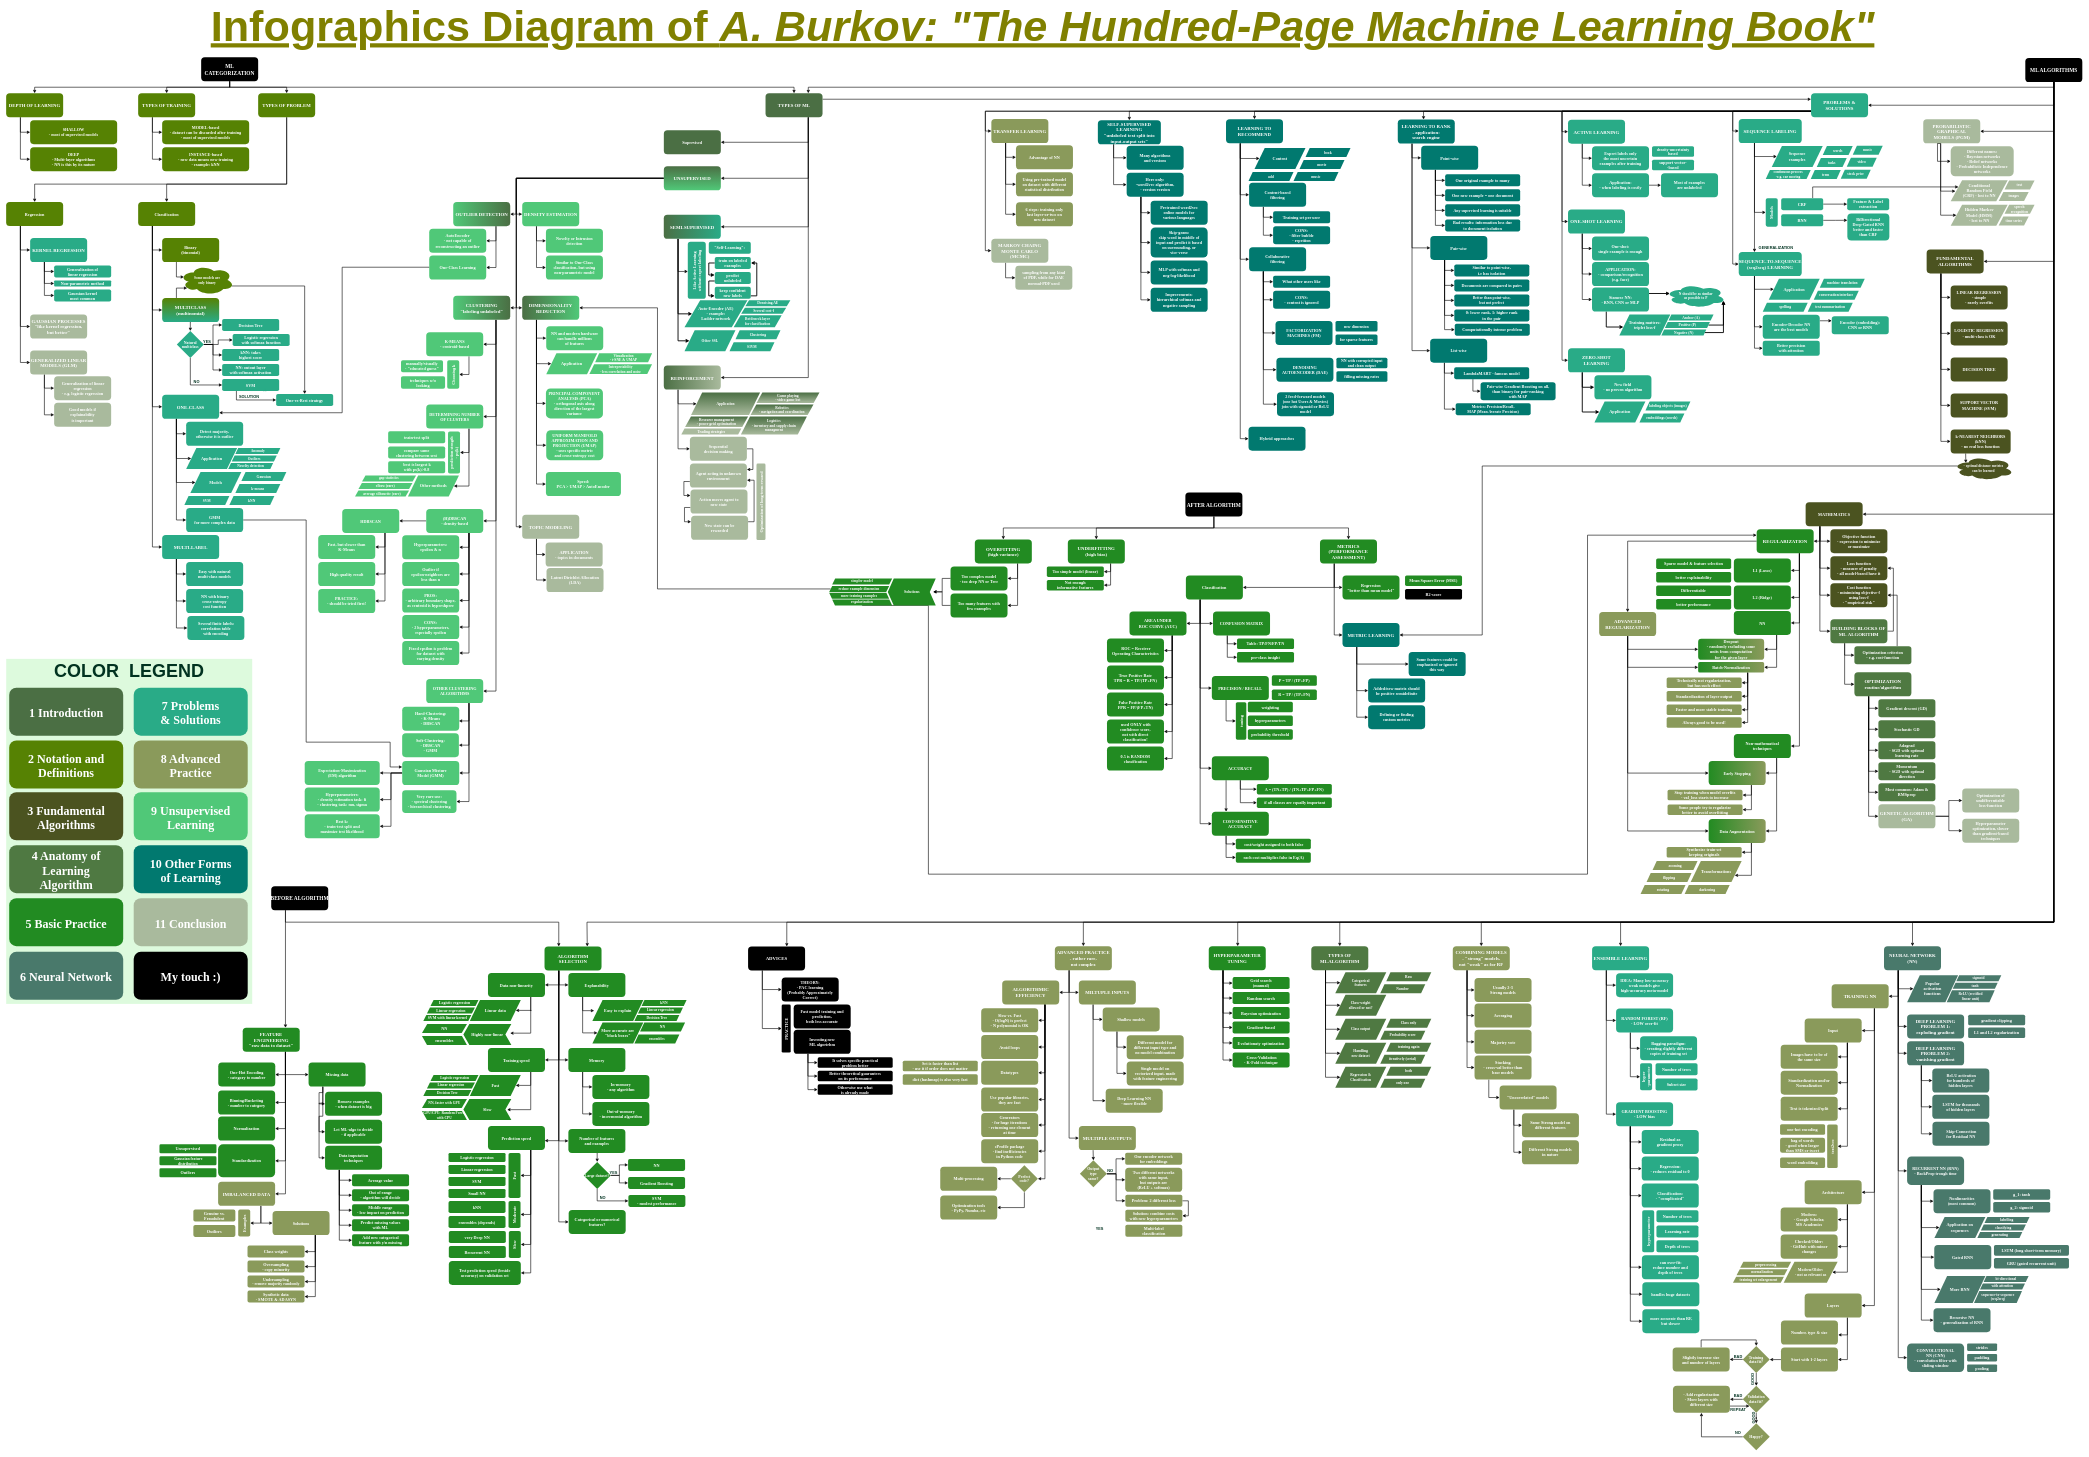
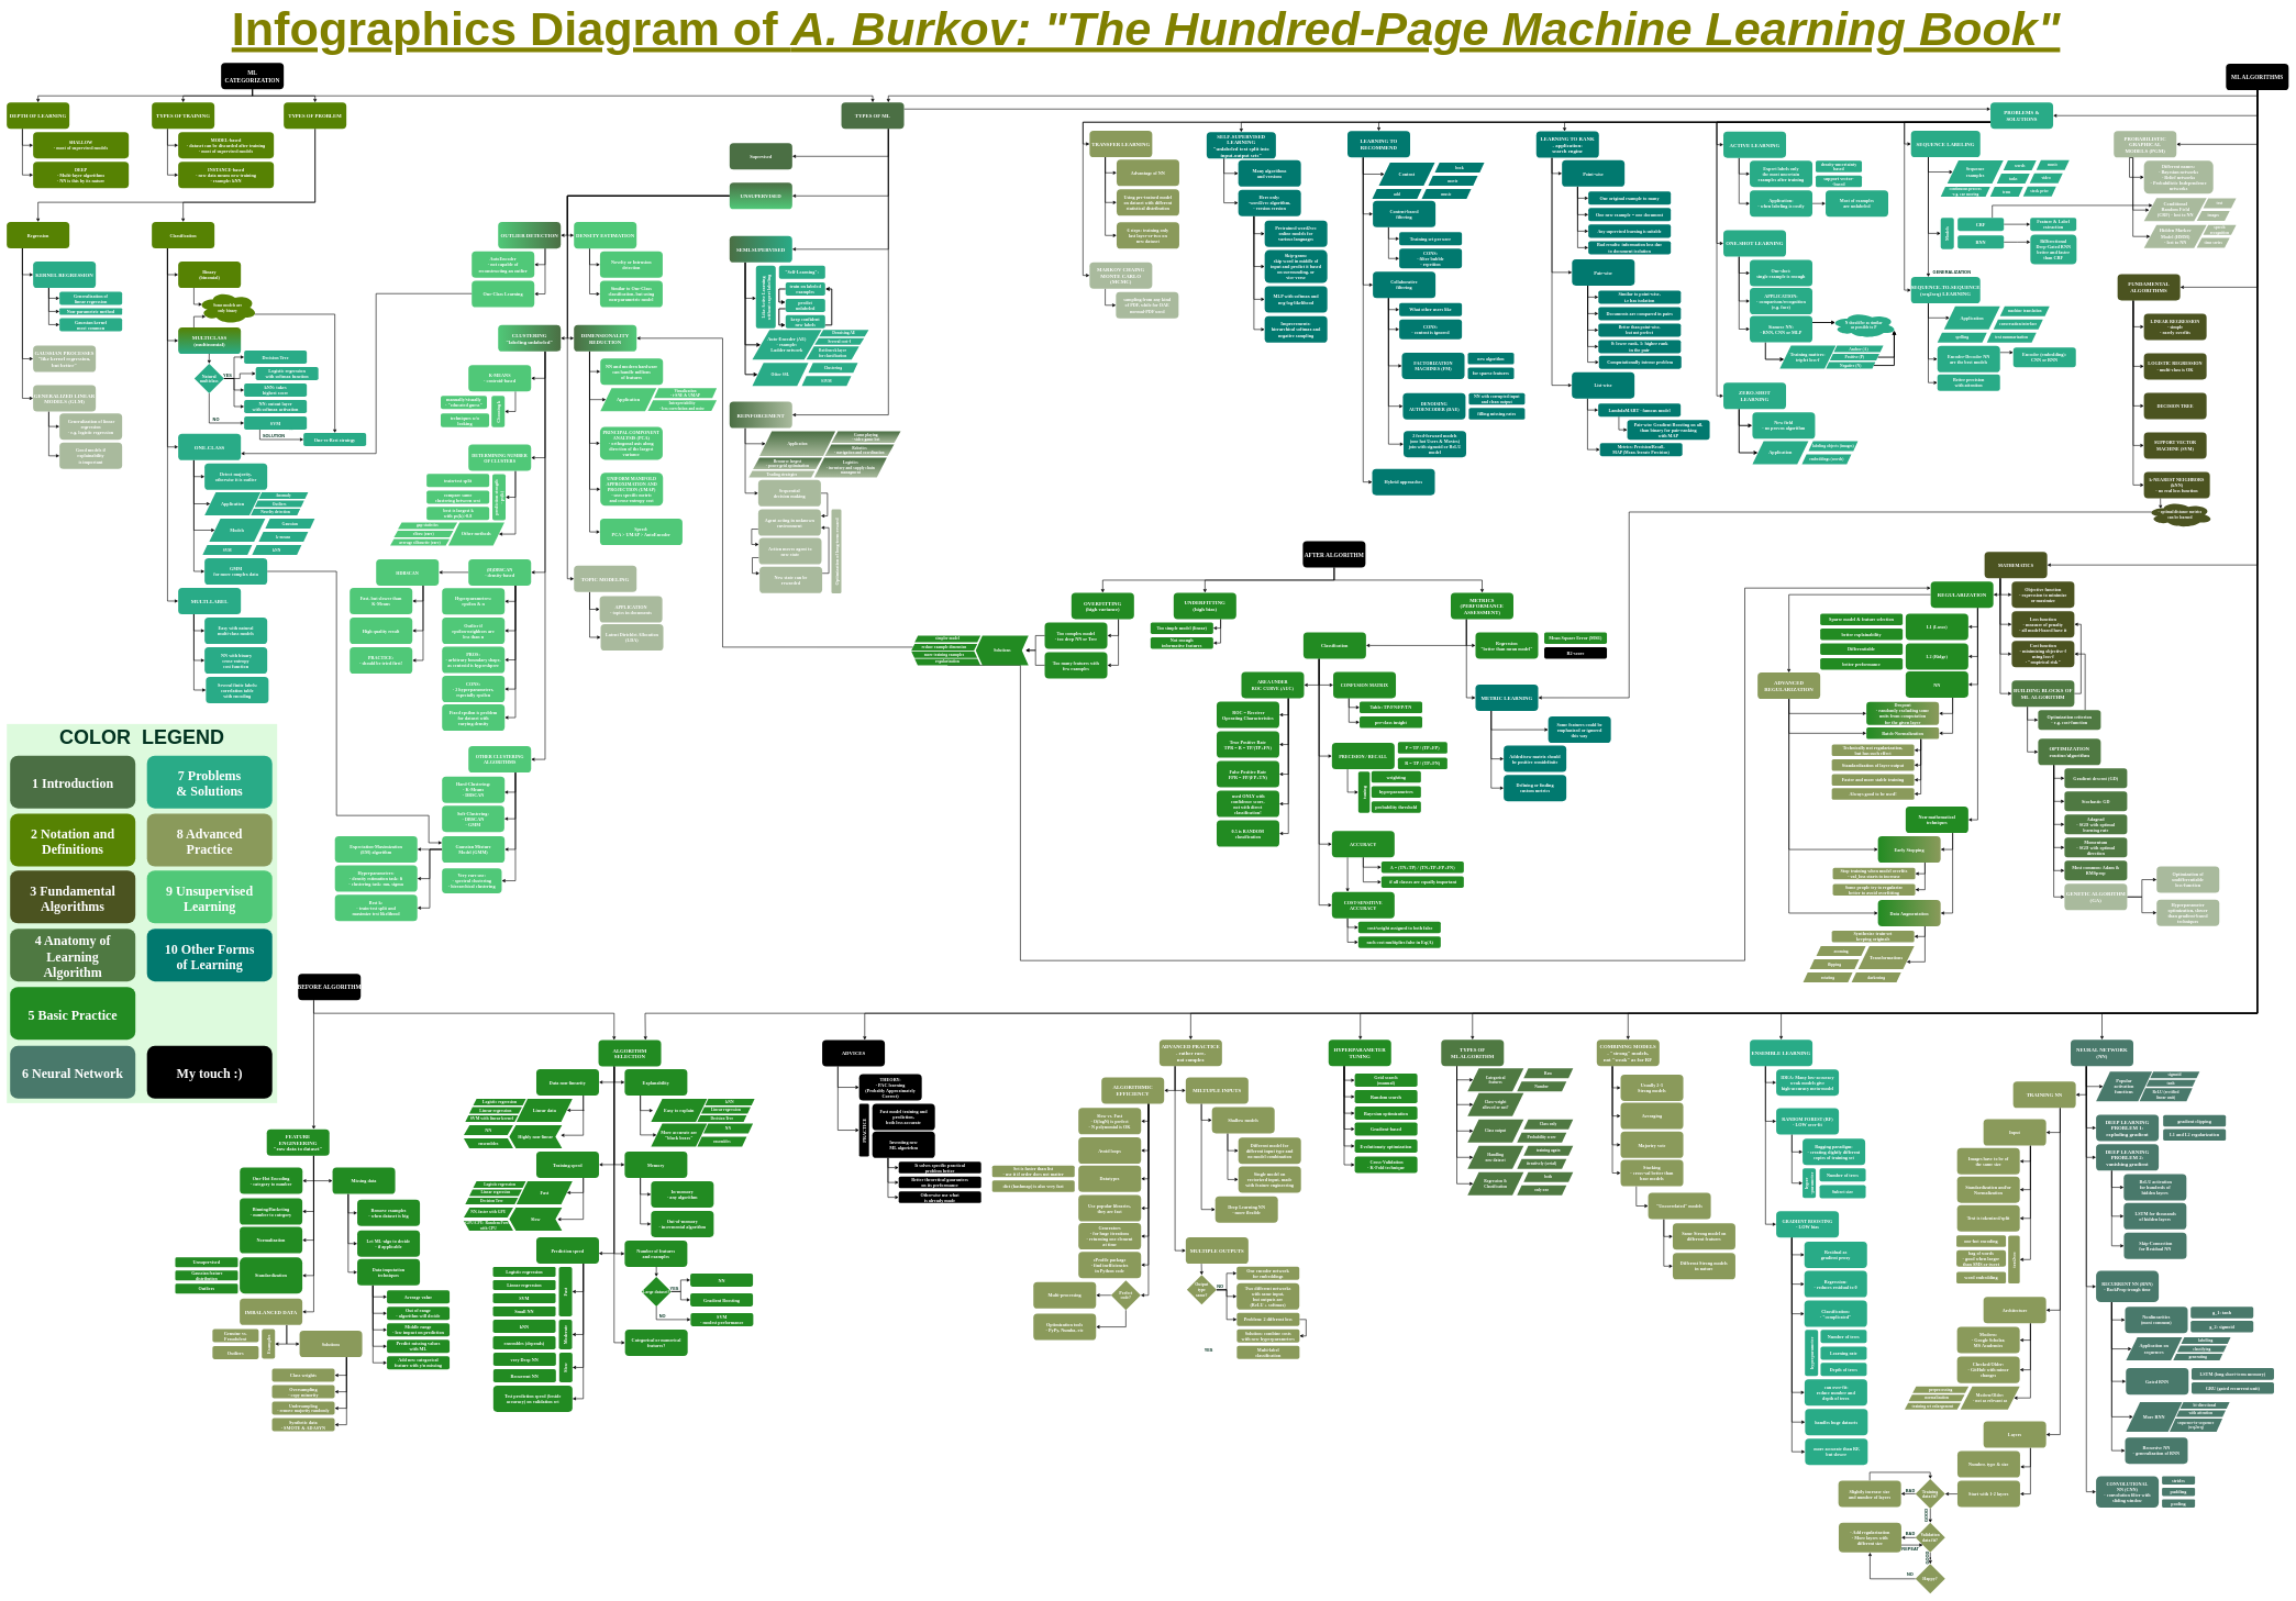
- <mxCell id="407" value="new dimension" style="rounded=1;fillColor=#01796F;gradientColor=none;strokeColor=none;fontColor=#FFFFFF;fontStyle=1;fontFamily=Tahoma;fontSize=13;" parent="1" vertex="1"><mxGeometry x="4451" y="1069.184" width="140" height="35" as="geometry" /></mxCell>
+ <mxCell id="407" value="new algorithm" style="rounded=1;fillColor=#01796F;gradientColor=none;strokeColor=none;fontColor=#FFFFFF;fontStyle=1;fontFamily=Tahoma;fontSize=13;" parent="1" vertex="1"><mxGeometry x="4451" y="1069.184" width="140" height="35" as="geometry" /></mxCell>
- <mxCell id="227" value="&lt;font color=&quot;#ffffff&quot; face=&quot;Tahoma&quot;&gt;&lt;b&gt;Resource management&lt;br&gt;- power grid optimization&lt;/b&gt;&lt;/font&gt;" style="shape=parallelogram;perimeter=parallelogramPerimeter;whiteSpace=wrap;html=1;shadow=0;glass=0;comic=0;fillColor=#4B6F44;gradientColor=#A9BA9D;fontColor=#013220;strokeColor=none;size=0.093;" parent="1" vertex="1"><mxGeometry x="2283" y="1387.833" width="210" height="35" as="geometry" /></mxCell>
+ <mxCell id="227" value="&lt;font color=&quot;#ffffff&quot; face=&quot;Tahoma&quot;&gt;&lt;b&gt;Resource largest&lt;br&gt;- power grid optimization&lt;/b&gt;&lt;/font&gt;" style="shape=parallelogram;perimeter=parallelogramPerimeter;whiteSpace=wrap;html=1;shadow=0;glass=0;comic=0;fillColor=#4B6F44;gradientColor=#A9BA9D;fontColor=#013220;strokeColor=none;size=0.093;" parent="1" vertex="1"><mxGeometry x="2283" y="1387.833" width="210" height="35" as="geometry" /></mxCell>
- <mxCell id="953" value="11 Conclusion" style="rounded=1;fillColor=#A9BA9D;gradientColor=none;strokeColor=none;fontColor=#FFFFFF;fontStyle=1;fontFamily=Tahoma;fontSize=40;" parent="1" vertex="1"><mxGeometry x="445.167" y="2993" width="380" height="160" as="geometry" /></mxCell>
- <mxCell id="937" value="Missing data" style="rounded=1;fillColor=#228B22;gradientColor=none;strokeColor=none;fontColor=#FFFFFF;fontStyle=1;fontFamily=Tahoma;fontSize=14" parent="1" vertex="1"><mxGeometry x="1028" y="3541.111" width="190" height="80" as="geometry" /></mxCell>
+ <mxCell id="937" value="Missing data" style="rounded=1;fillColor=#228B22;gradientColor=none;strokeColor=none;fontColor=#FFFFFF;fontStyle=1;fontFamily=Tahoma;fontSize=14" parent="1" vertex="1"><mxGeometry x="1008" y="3541.111" width="190" height="80" as="geometry" /></mxCell>
